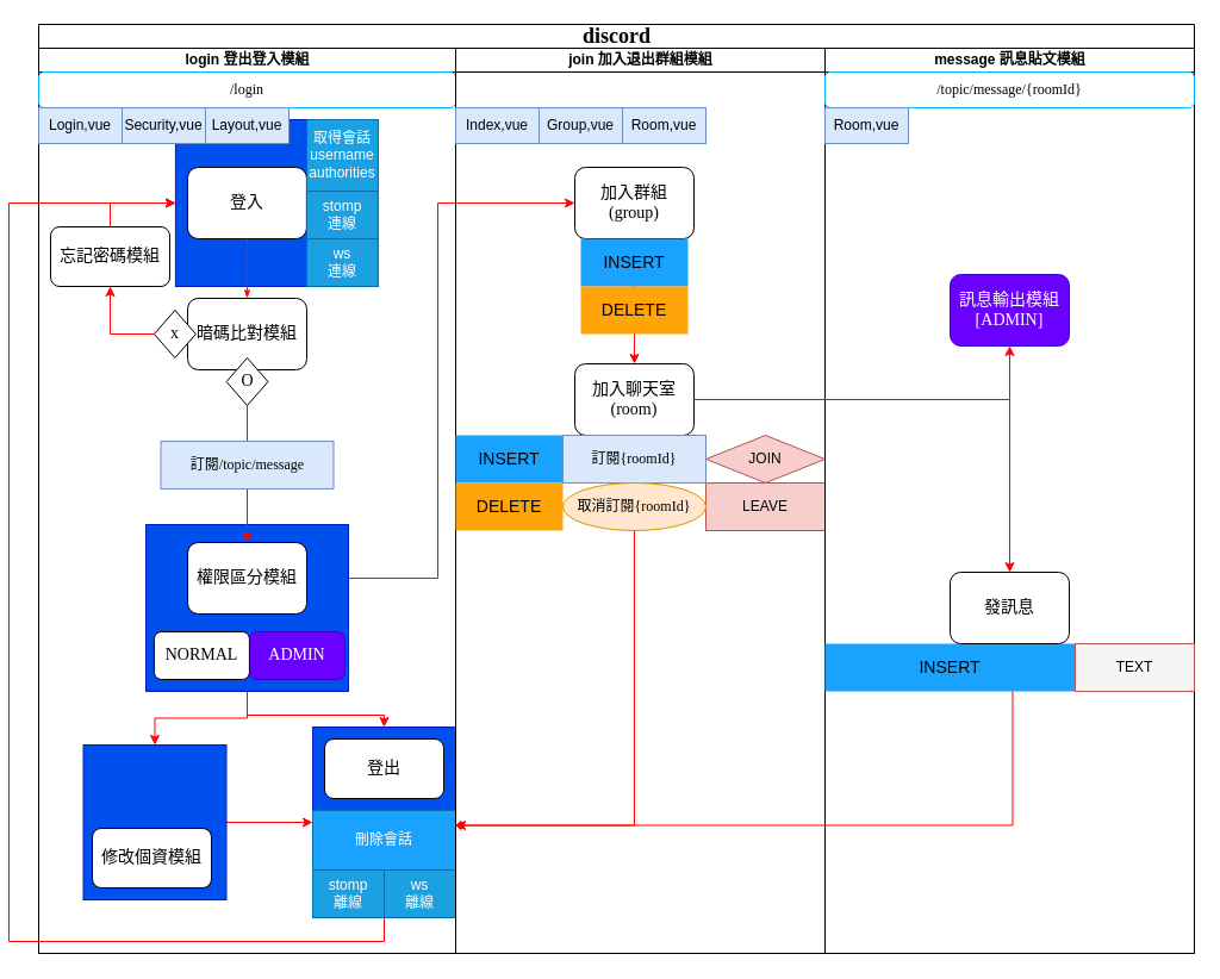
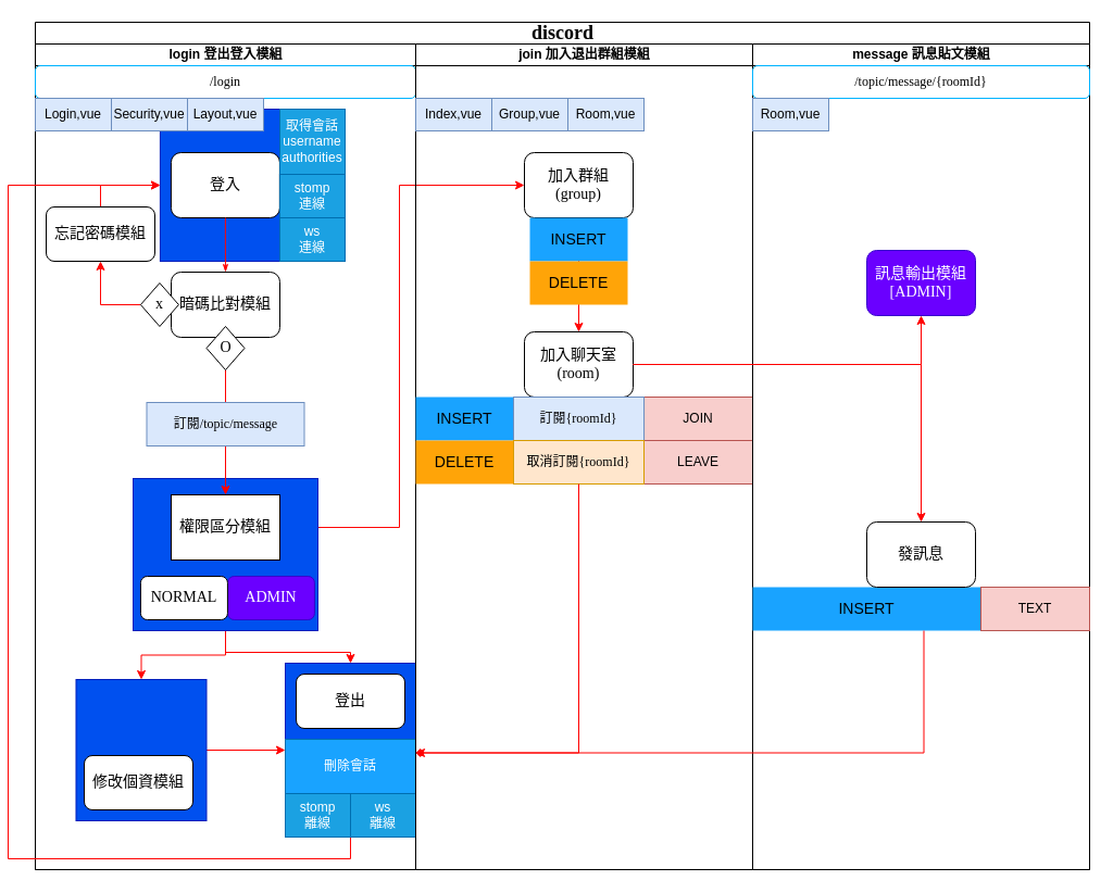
- <mxCell id="53" value="JOIN" style="rhombus;whiteSpace=wrap;html=1;fillColor=#f8cecc;strokeColor=#b85450;" vertex="1" parent="40"><mxGeometry x="210" y="325" width="100" height="40" as="geometry" /></mxCell>
+ <mxCell id="53" value="JOIN" style="rounded=0;whiteSpace=wrap;html=1;fillColor=#f8cecc;strokeColor=#b85450;" vertex="1" parent="40"><mxGeometry x="210" y="325" width="100" height="40" as="geometry" /></mxCell>
- <mxCell id="55" value="取消訂閱&lt;span style=&quot;font-family: Verdana;&quot;&gt;{roomId}&lt;/span&gt;" style="ellipse;whiteSpace=wrap;html=1;fillColor=#ffe6cc;strokeColor=#d79b00;" vertex="1" parent="40"><mxGeometry x="90" y="365" width="120" height="40" as="geometry" /></mxCell>
+ <mxCell id="55" value="取消訂閱&lt;span style=&quot;font-family: Verdana;&quot;&gt;{roomId}&lt;/span&gt;" style="rounded=0;whiteSpace=wrap;html=1;fillColor=#ffe6cc;strokeColor=#d79b00;" vertex="1" parent="40"><mxGeometry x="90" y="365" width="120" height="40" as="geometry" /></mxCell>
- <mxCell id="22" value="&lt;font style=&quot;font-size: 14px;&quot;&gt;權限區分模組&lt;/font&gt;" style="rounded=1;whiteSpace=wrap;html=1;shadow=0;labelBackgroundColor=none;strokeWidth=1;fontFamily=Verdana;fontSize=8;align=center;" parent="6" vertex="1"><mxGeometry x="125" y="415" width="100" height="60" as="geometry" /></mxCell>
+ <mxCell id="22" value="&lt;font style=&quot;font-size: 14px;&quot;&gt;權限區分模組&lt;/font&gt;" style="whiteSpace=wrap;html=1;shadow=0;labelBackgroundColor=none;strokeWidth=1;fontFamily=Verdana;fontSize=8;align=center;rounded=0;" parent="6" vertex="1"><mxGeometry x="125" y="415" width="100" height="60" as="geometry" /></mxCell>
- <mxCell id="62" value="TEXT" style="rounded=0;whiteSpace=wrap;html=1;fillColor=#f5f5f5;strokeColor=#b85450;" vertex="1" parent="57"><mxGeometry x="210" y="500" width="100" height="40" as="geometry" /></mxCell>
+ <mxCell id="62" value="TEXT" style="rounded=0;whiteSpace=wrap;html=1;fillColor=#f8cecc;strokeColor=#b85450;" vertex="1" parent="57"><mxGeometry x="210" y="500" width="100" height="40" as="geometry" /></mxCell>
